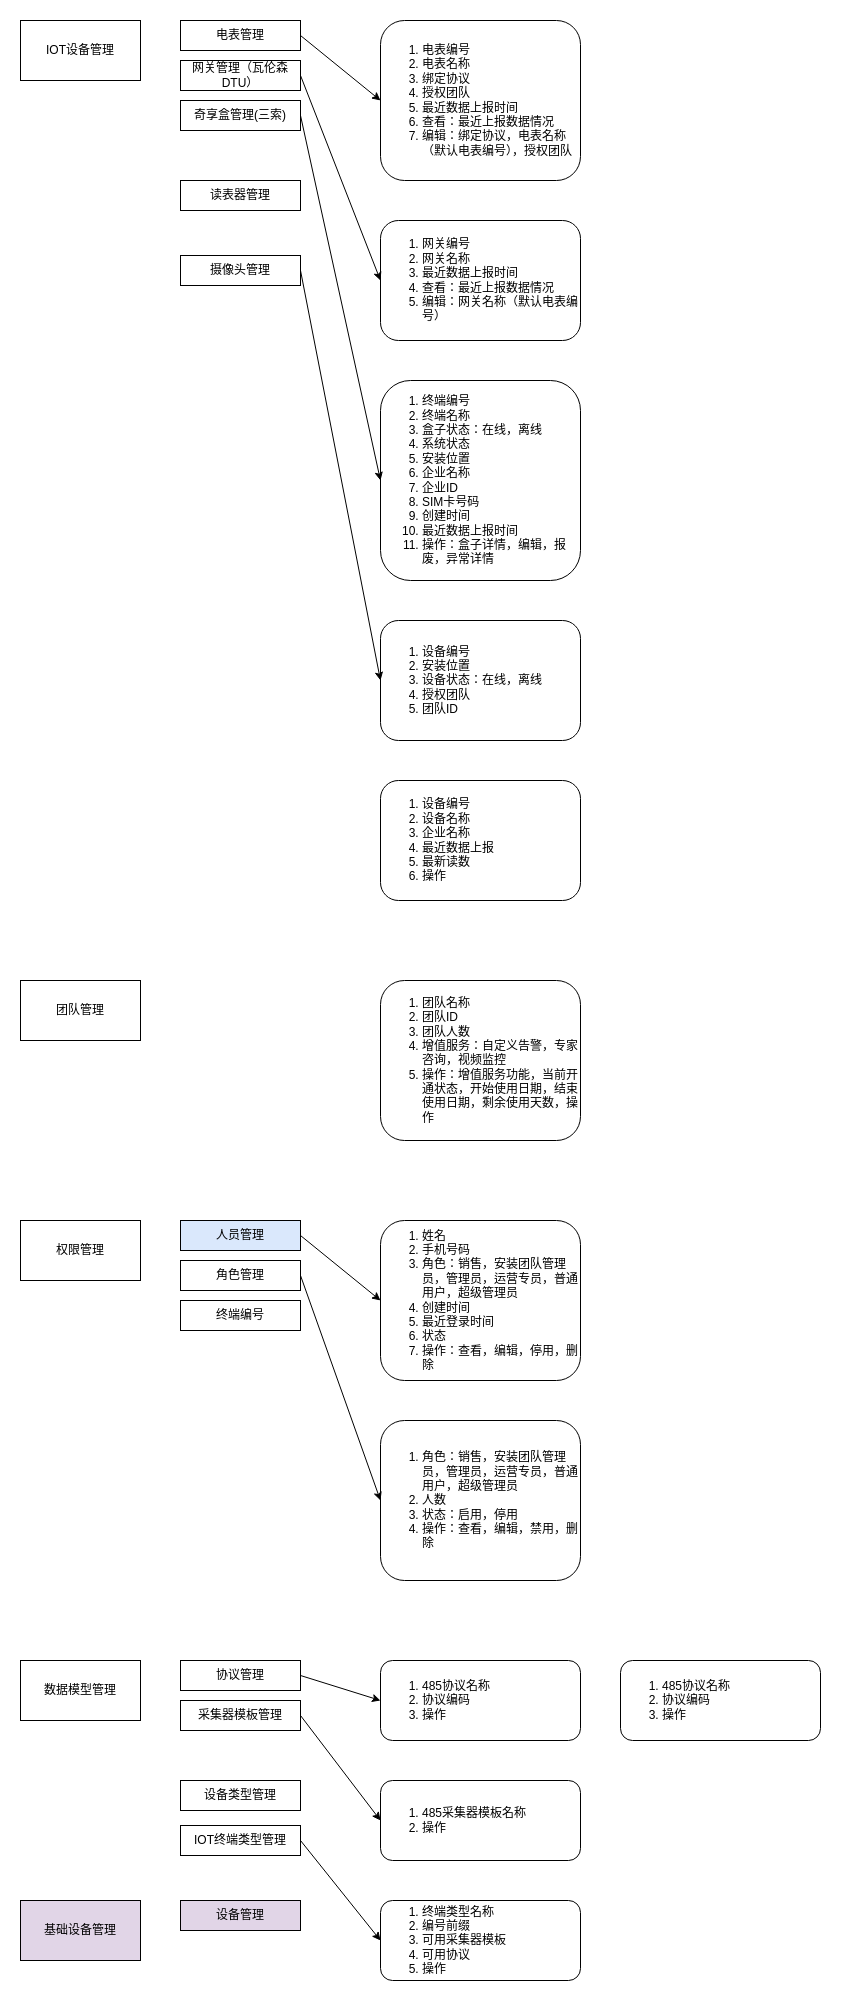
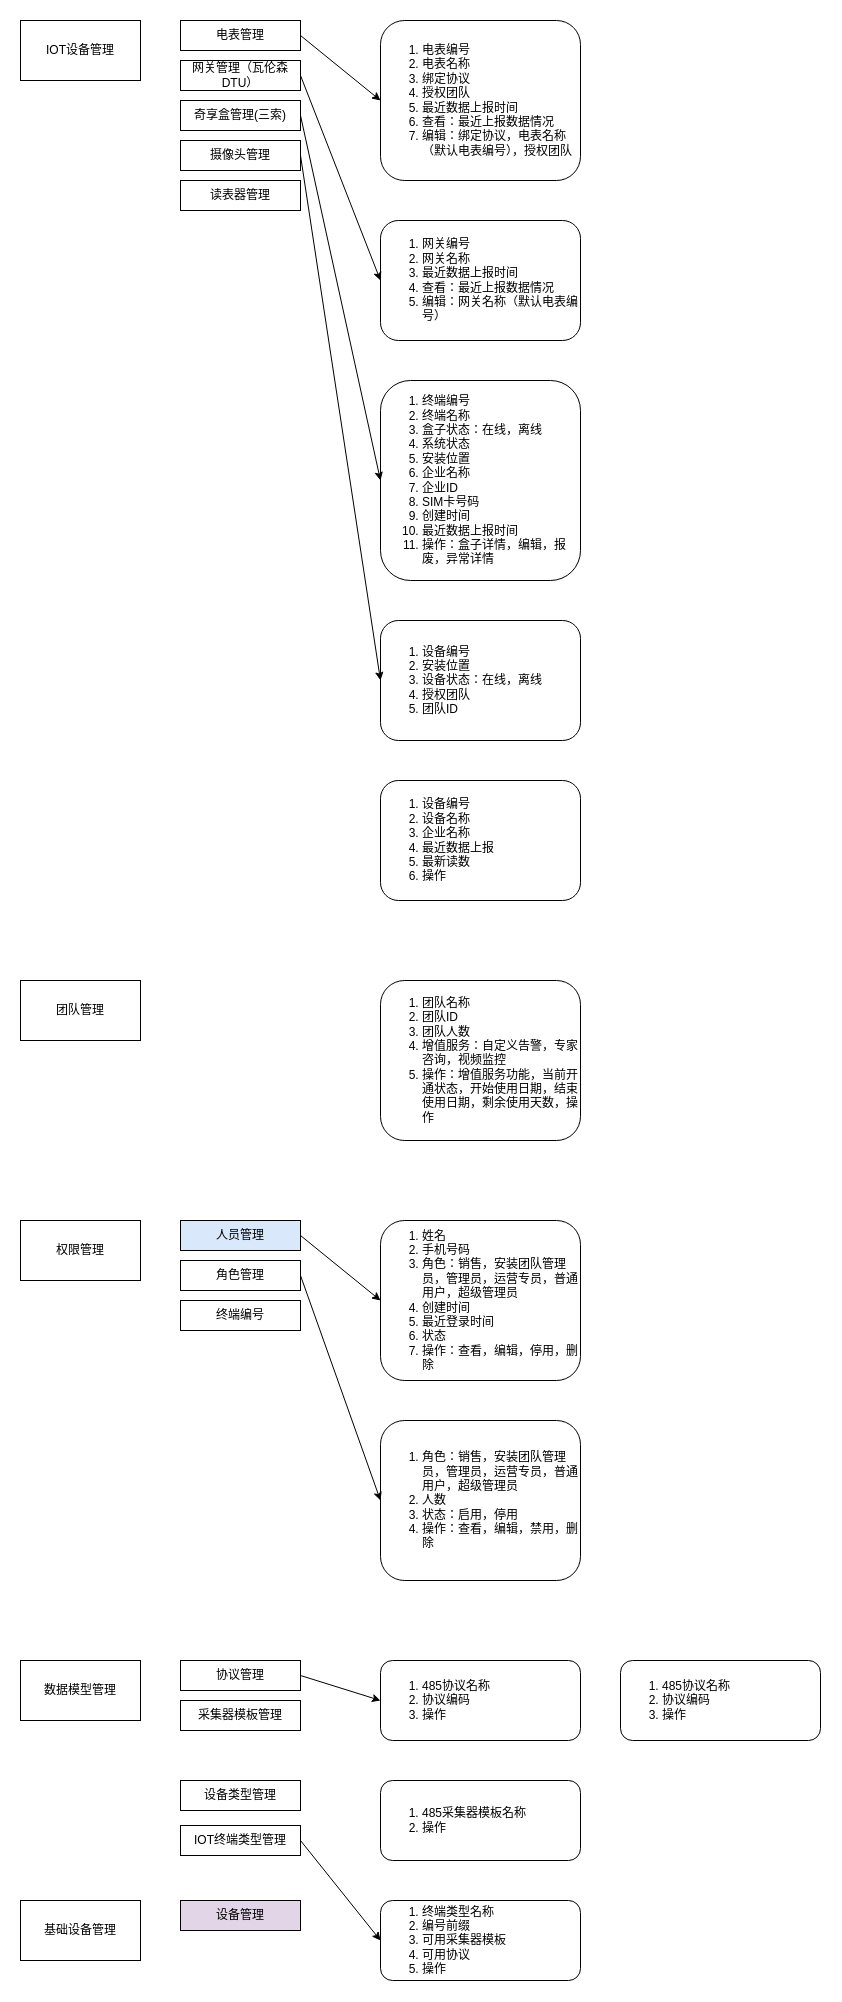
- <mxCell id="6" value="摄像头管理" style="rounded=0;whiteSpace=wrap;html=1;flipH=1;flipV=1;" parent="1" vertex="1"><mxGeometry x="180" y="255" width="120" height="30" as="geometry" /></mxCell>
+ <mxCell id="6" value="摄像头管理" style="rounded=0;whiteSpace=wrap;html=1;flipH=1;flipV=1;" parent="1" vertex="1"><mxGeometry x="180" y="140" width="120" height="30" as="geometry" /></mxCell>
- <mxCell id="39" value="" style="endArrow=classic;html=1;rounded=0;exitX=1;exitY=0.5;exitDx=0;exitDy=0;entryX=0;entryY=0.5;entryDx=0;entryDy=0;" edge="1" parent="1" source="15" target="36"><mxGeometry width="50" height="50" relative="1" as="geometry"><mxPoint x="310" y="1685" as="sourcePoint" /><mxPoint x="390" y="1710" as="targetPoint" /></mxGeometry></mxCell>
- <mxCell id="18" value="基础设备管理" style="rounded=0;whiteSpace=wrap;html=1;fillColor=#e1d5e7;" parent="1" vertex="1"><mxGeometry x="20" y="1900" width="120" height="60" as="geometry" /></mxCell>
+ <mxCell id="18" value="基础设备管理" style="rounded=0;whiteSpace=wrap;html=1;" parent="1" vertex="1"><mxGeometry x="20" y="1900" width="120" height="60" as="geometry" /></mxCell>
